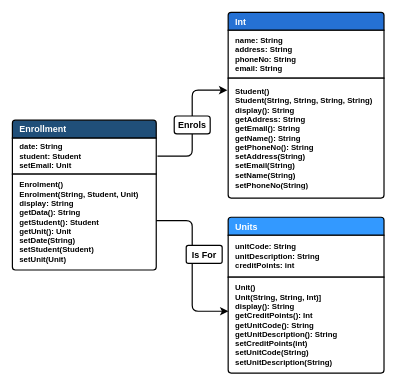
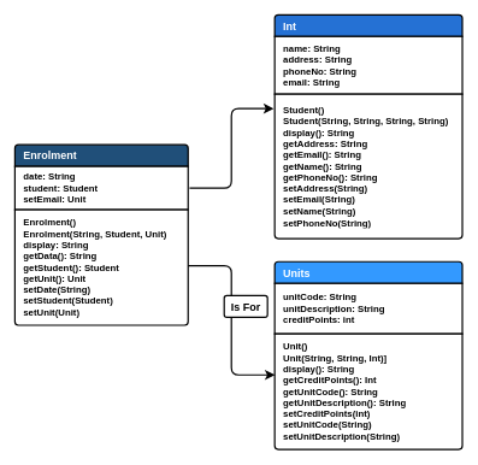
- <mxCell id="16" value="Enrols" style="text;strokeColor=default;fillColor=default;align=center;verticalAlign=middle;whiteSpace=wrap;rounded=1;fontSize=15;strokeWidth=2;fontStyle=1;labelBackgroundColor=default;gradientColor=none;imageHeight=22;" vertex="1" parent="2"><mxGeometry x="270" y="173" width="60" height="30" as="geometry" /></mxCell>
- <mxCell id="4" value="Enrollment" style="text;strokeColor=default;fillColor=#204f79;align=left;verticalAlign=middle;spacingLeft=10;spacingRight=10;overflow=hidden;points=[[0,0.5],[1,0.5]];portConstraint=eastwest;rotatable=0;whiteSpace=wrap;html=1;shape=mxgraph.bootstrap.topButton;rSize=5;fontColor=#ffffff;labelBackgroundColor=none;fontSize=15;fontStyle=1;fontFamily=Helvetica;strokeWidth=2;labelPadding=0;labelBorderColor=none;shadow=0;perimeterSpacing=0;swimlaneLine=0;" vertex="1" parent="3"><mxGeometry width="240" height="30" as="geometry" /></mxCell>
+ <mxCell id="4" value="Enrolment" style="text;strokeColor=default;fillColor=#204f79;align=left;verticalAlign=middle;spacingLeft=10;spacingRight=10;overflow=hidden;points=[[0,0.5],[1,0.5]];portConstraint=eastwest;rotatable=0;whiteSpace=wrap;html=1;shape=mxgraph.bootstrap.topButton;rSize=5;fontColor=#ffffff;labelBackgroundColor=none;fontSize=15;fontStyle=1;fontFamily=Helvetica;strokeWidth=2;labelPadding=0;labelBorderColor=none;shadow=0;perimeterSpacing=0;swimlaneLine=0;" vertex="1" parent="3"><mxGeometry width="240" height="30" as="geometry" /></mxCell>
